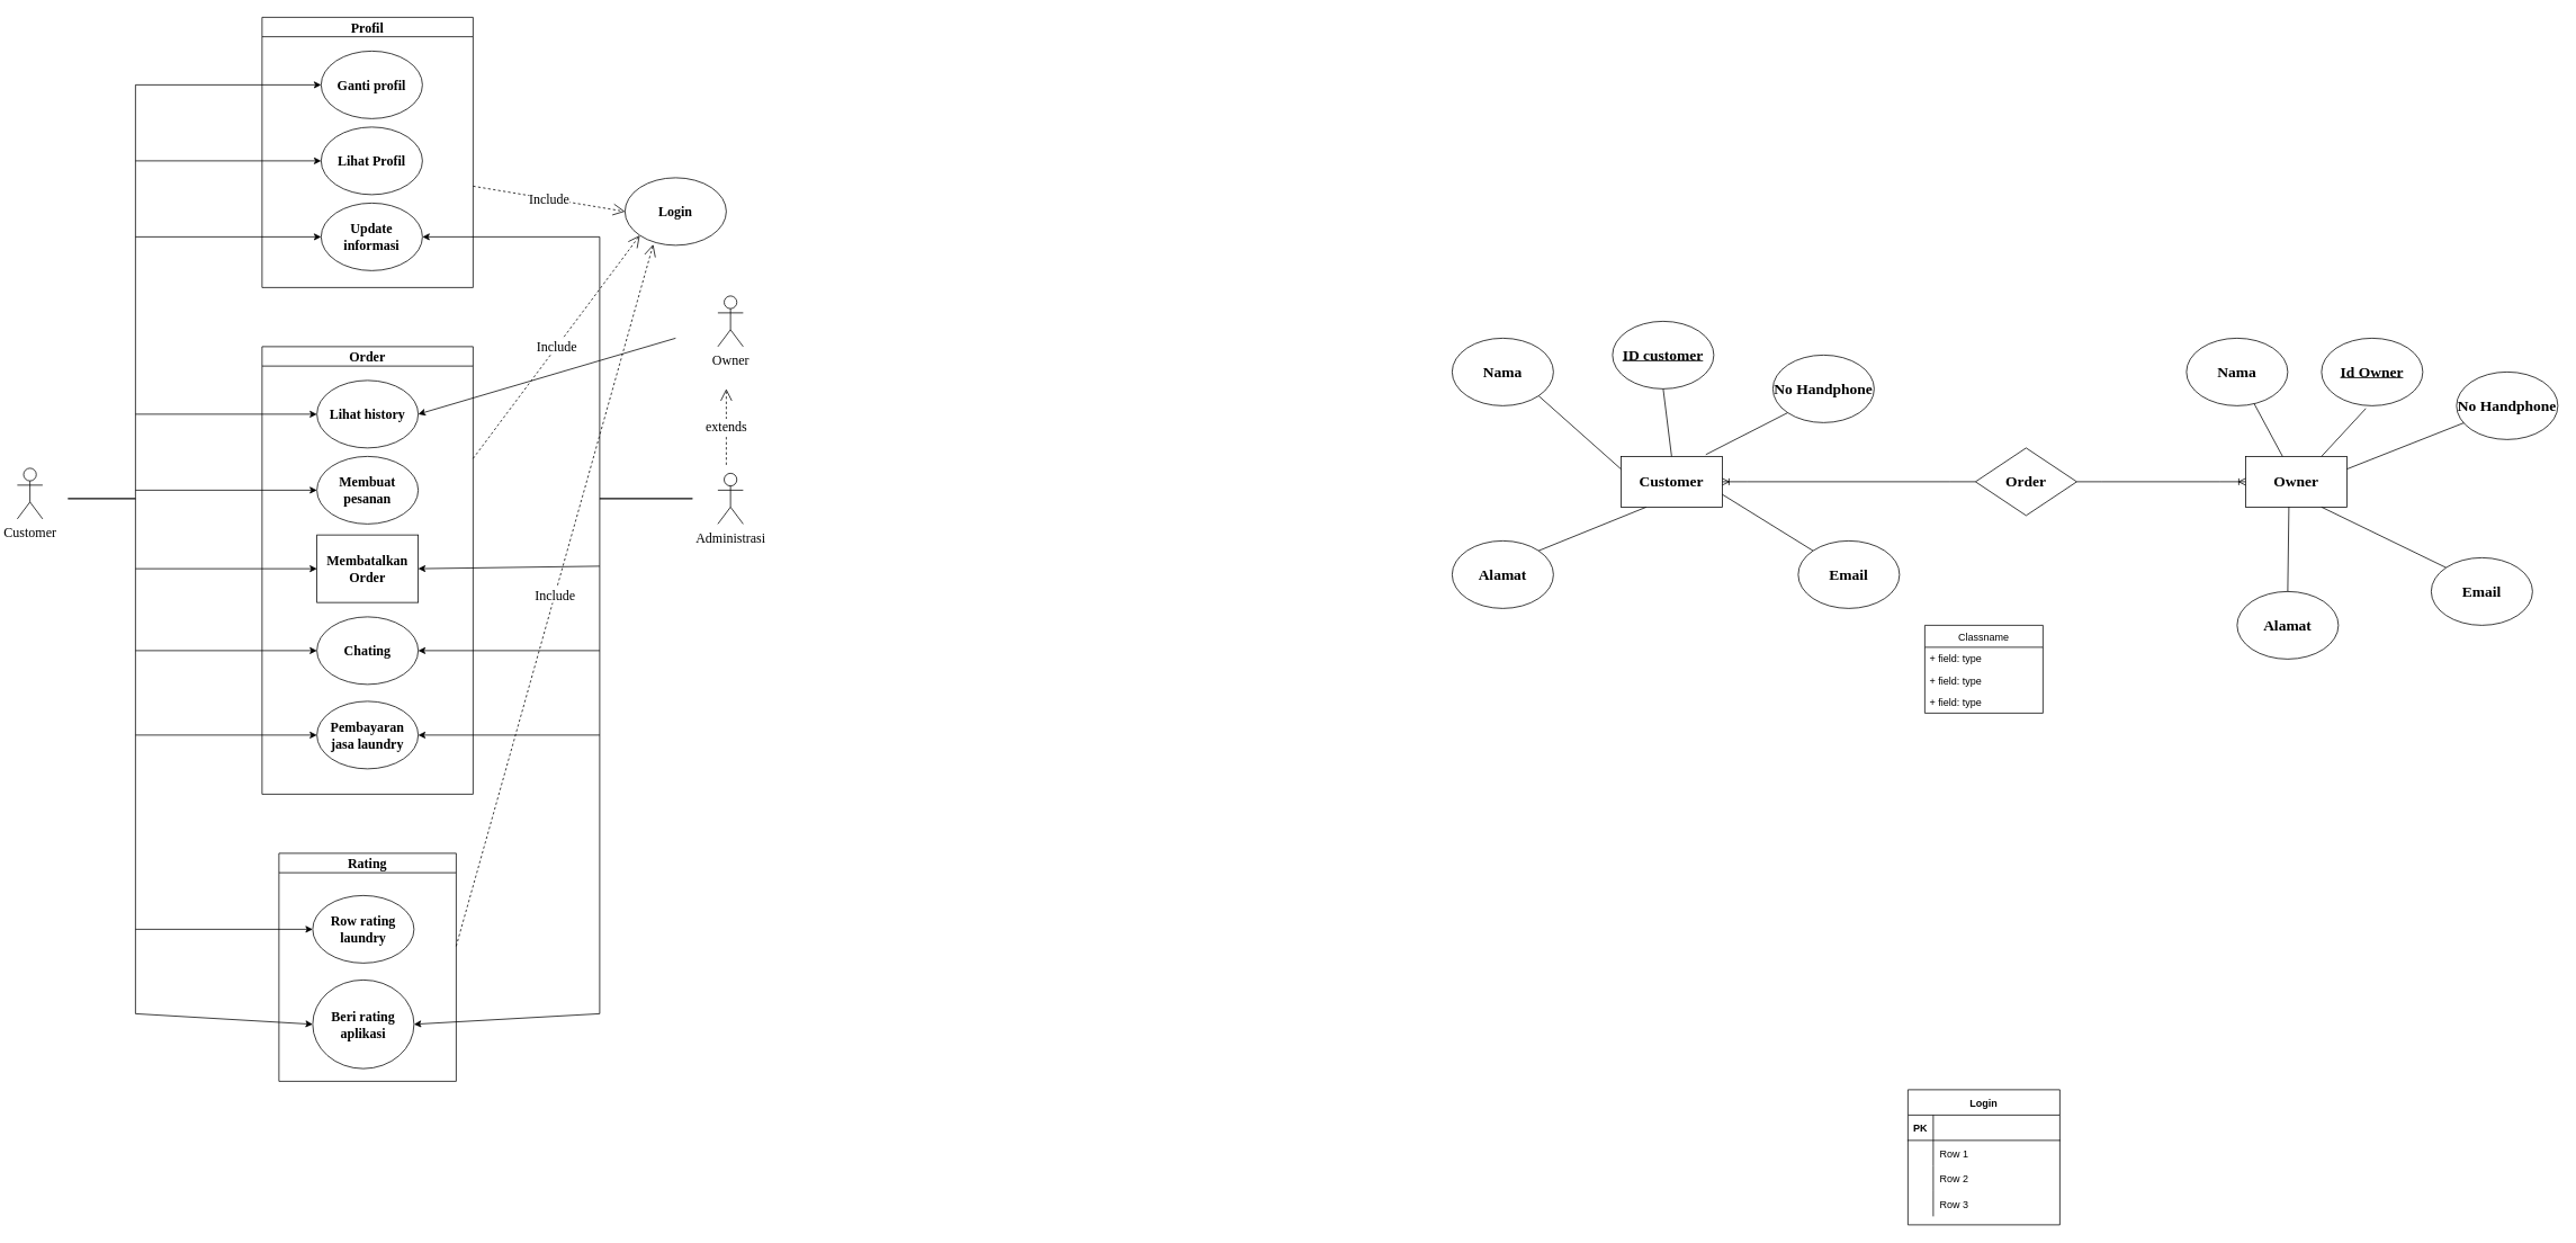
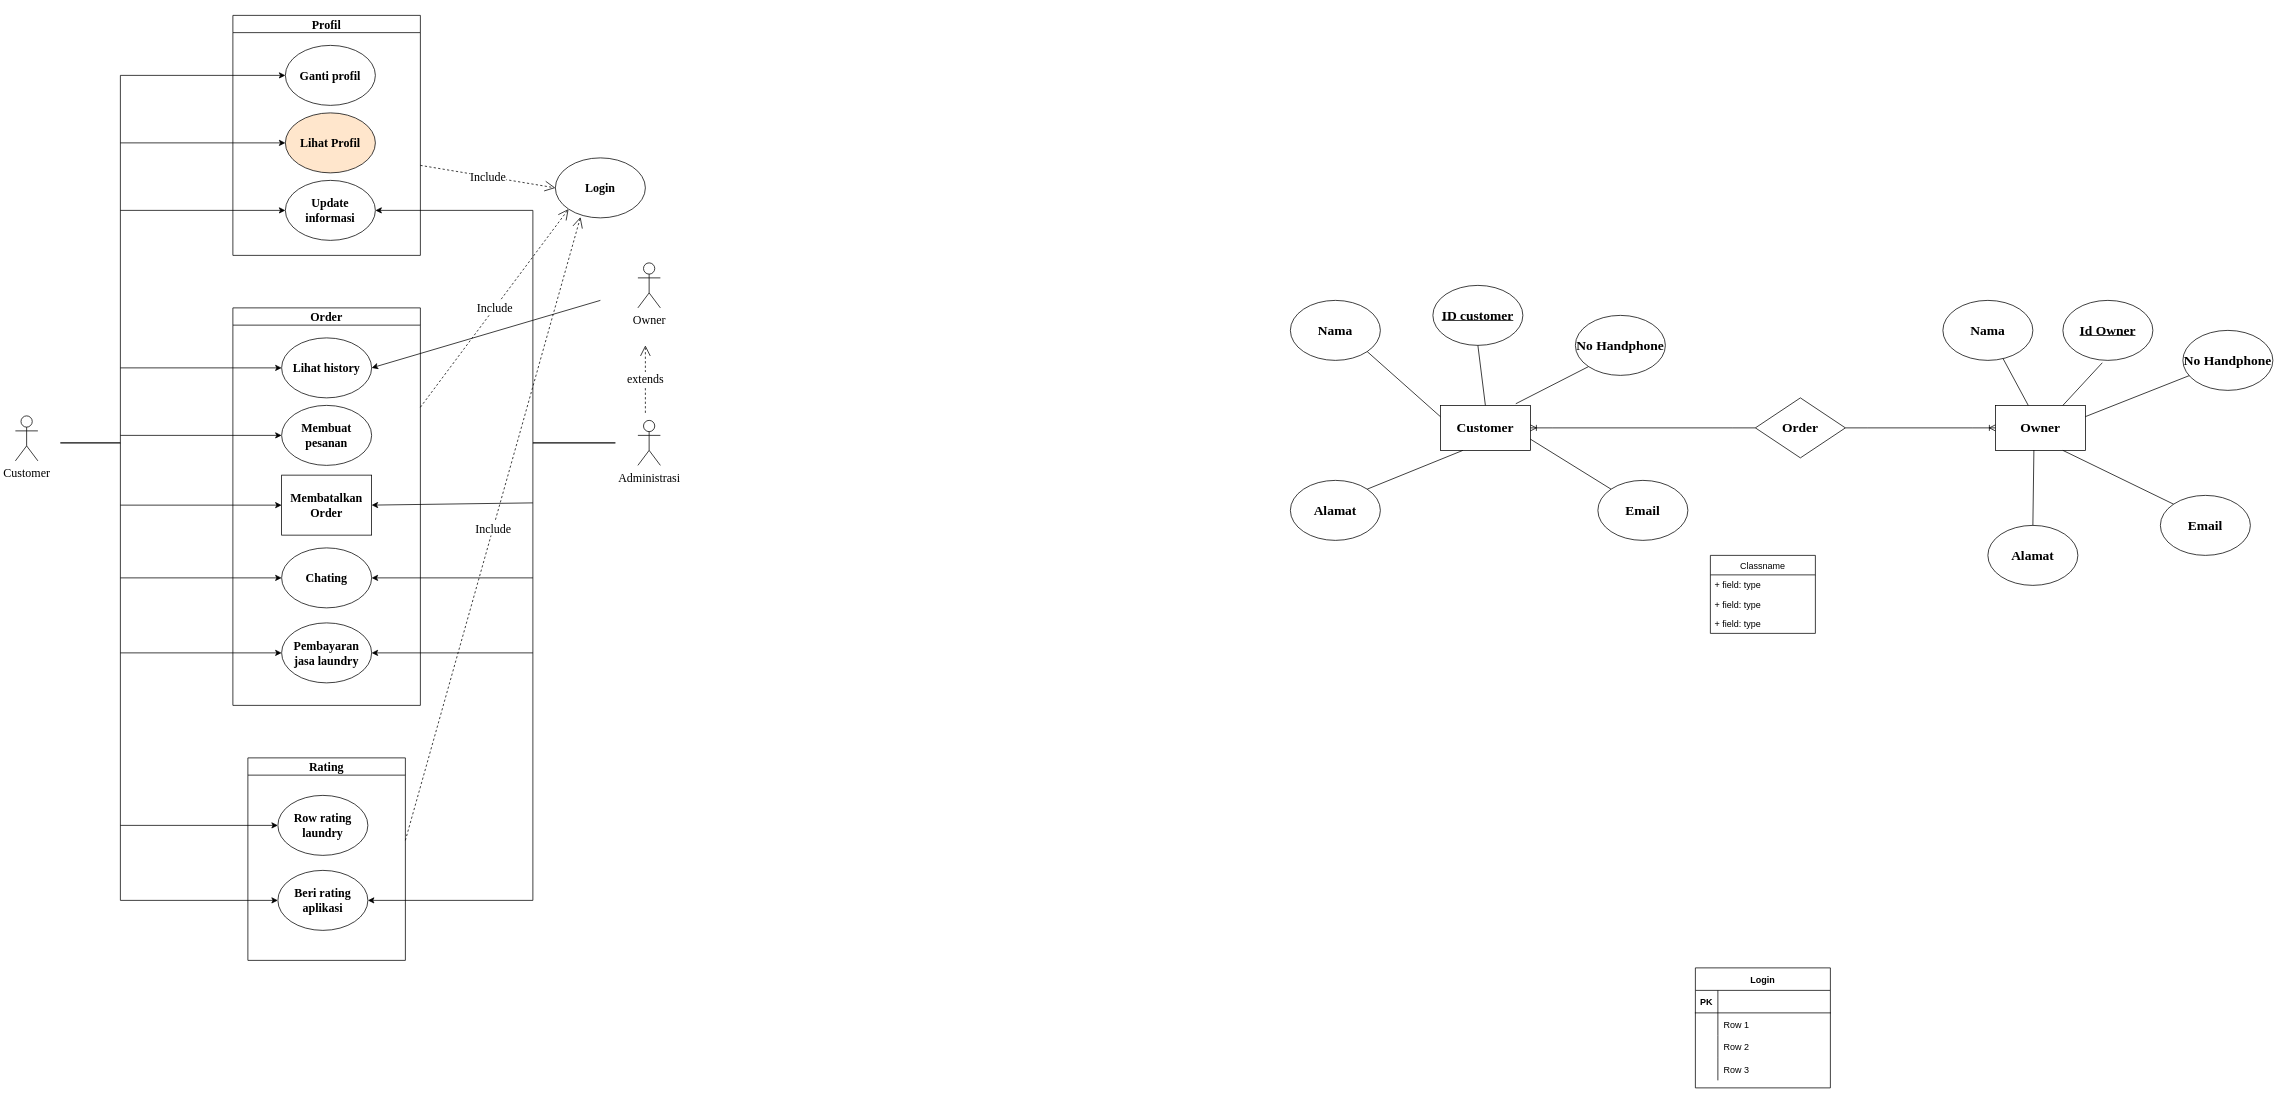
- <mxCell id="13" value="Lihat Profil" style="ellipse;whiteSpace=wrap;html=1;fontFamily=Comic Sans MS;fontStyle=1;fontSize=16;" vertex="1" parent="10"><mxGeometry x="70" y="130" width="120" height="80" as="geometry" /></mxCell>
+ <mxCell id="13" value="Lihat Profil" style="ellipse;whiteSpace=wrap;html=1;fontFamily=Comic Sans MS;fontStyle=1;fontSize=16;fillColor=#ffe6cc;" vertex="1" parent="10"><mxGeometry x="70" y="130" width="120" height="80" as="geometry" /></mxCell>
- <mxCell id="16" value="Beri rating aplikasi" style="ellipse;whiteSpace=wrap;html=1;fontFamily=Comic Sans MS;fontStyle=1;fontSize=16;" vertex="1" parent="14"><mxGeometry x="40" y="150" width="120" height="105" as="geometry" /></mxCell>
+ <mxCell id="16" value="Beri rating aplikasi" style="ellipse;whiteSpace=wrap;html=1;fontFamily=Comic Sans MS;fontStyle=1;fontSize=16;" vertex="1" parent="14"><mxGeometry x="40" y="150" width="120" height="80" as="geometry" /></mxCell>
